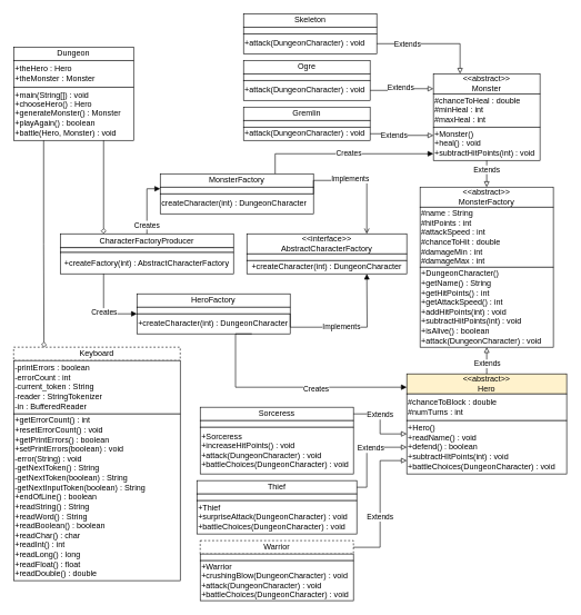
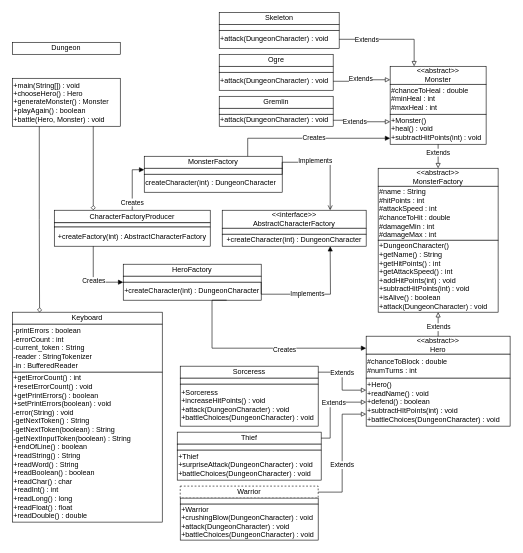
- <mxCell id="4" value="+theHero : Hero&lt;br&gt;&lt;div&gt;&lt;span&gt;+theMonster : Monster&lt;/span&gt;&lt;/div&gt;" style="whiteSpace=wrap;html=1;align=left;" vertex="1" parent="2"><mxGeometry y="20" width="180" height="40" as="geometry" /></mxCell>
- <mxCell id="27" value="Keyboard" style="whiteSpace=wrap;html=1;dashed=1;" vertex="1" parent="26"><mxGeometry width="250" height="20" as="geometry" /></mxCell>
+ <mxCell id="27" value="Keyboard" style="whiteSpace=wrap;html=1;" vertex="1" parent="26"><mxGeometry width="250" height="20" as="geometry" /></mxCell>
- <mxCell id="23" value="&amp;lt;&amp;lt;abstract&amp;gt;&amp;gt;&lt;br&gt;Hero" style="whiteSpace=wrap;html=1;fillColor=#fff2cc;" vertex="1" parent="22"><mxGeometry width="240" height="30" as="geometry" /></mxCell>
+ <mxCell id="23" value="&amp;lt;&amp;lt;abstract&amp;gt;&amp;gt;&lt;br&gt;Hero" style="whiteSpace=wrap;html=1;" vertex="1" parent="22"><mxGeometry width="240" height="30" as="geometry" /></mxCell>
